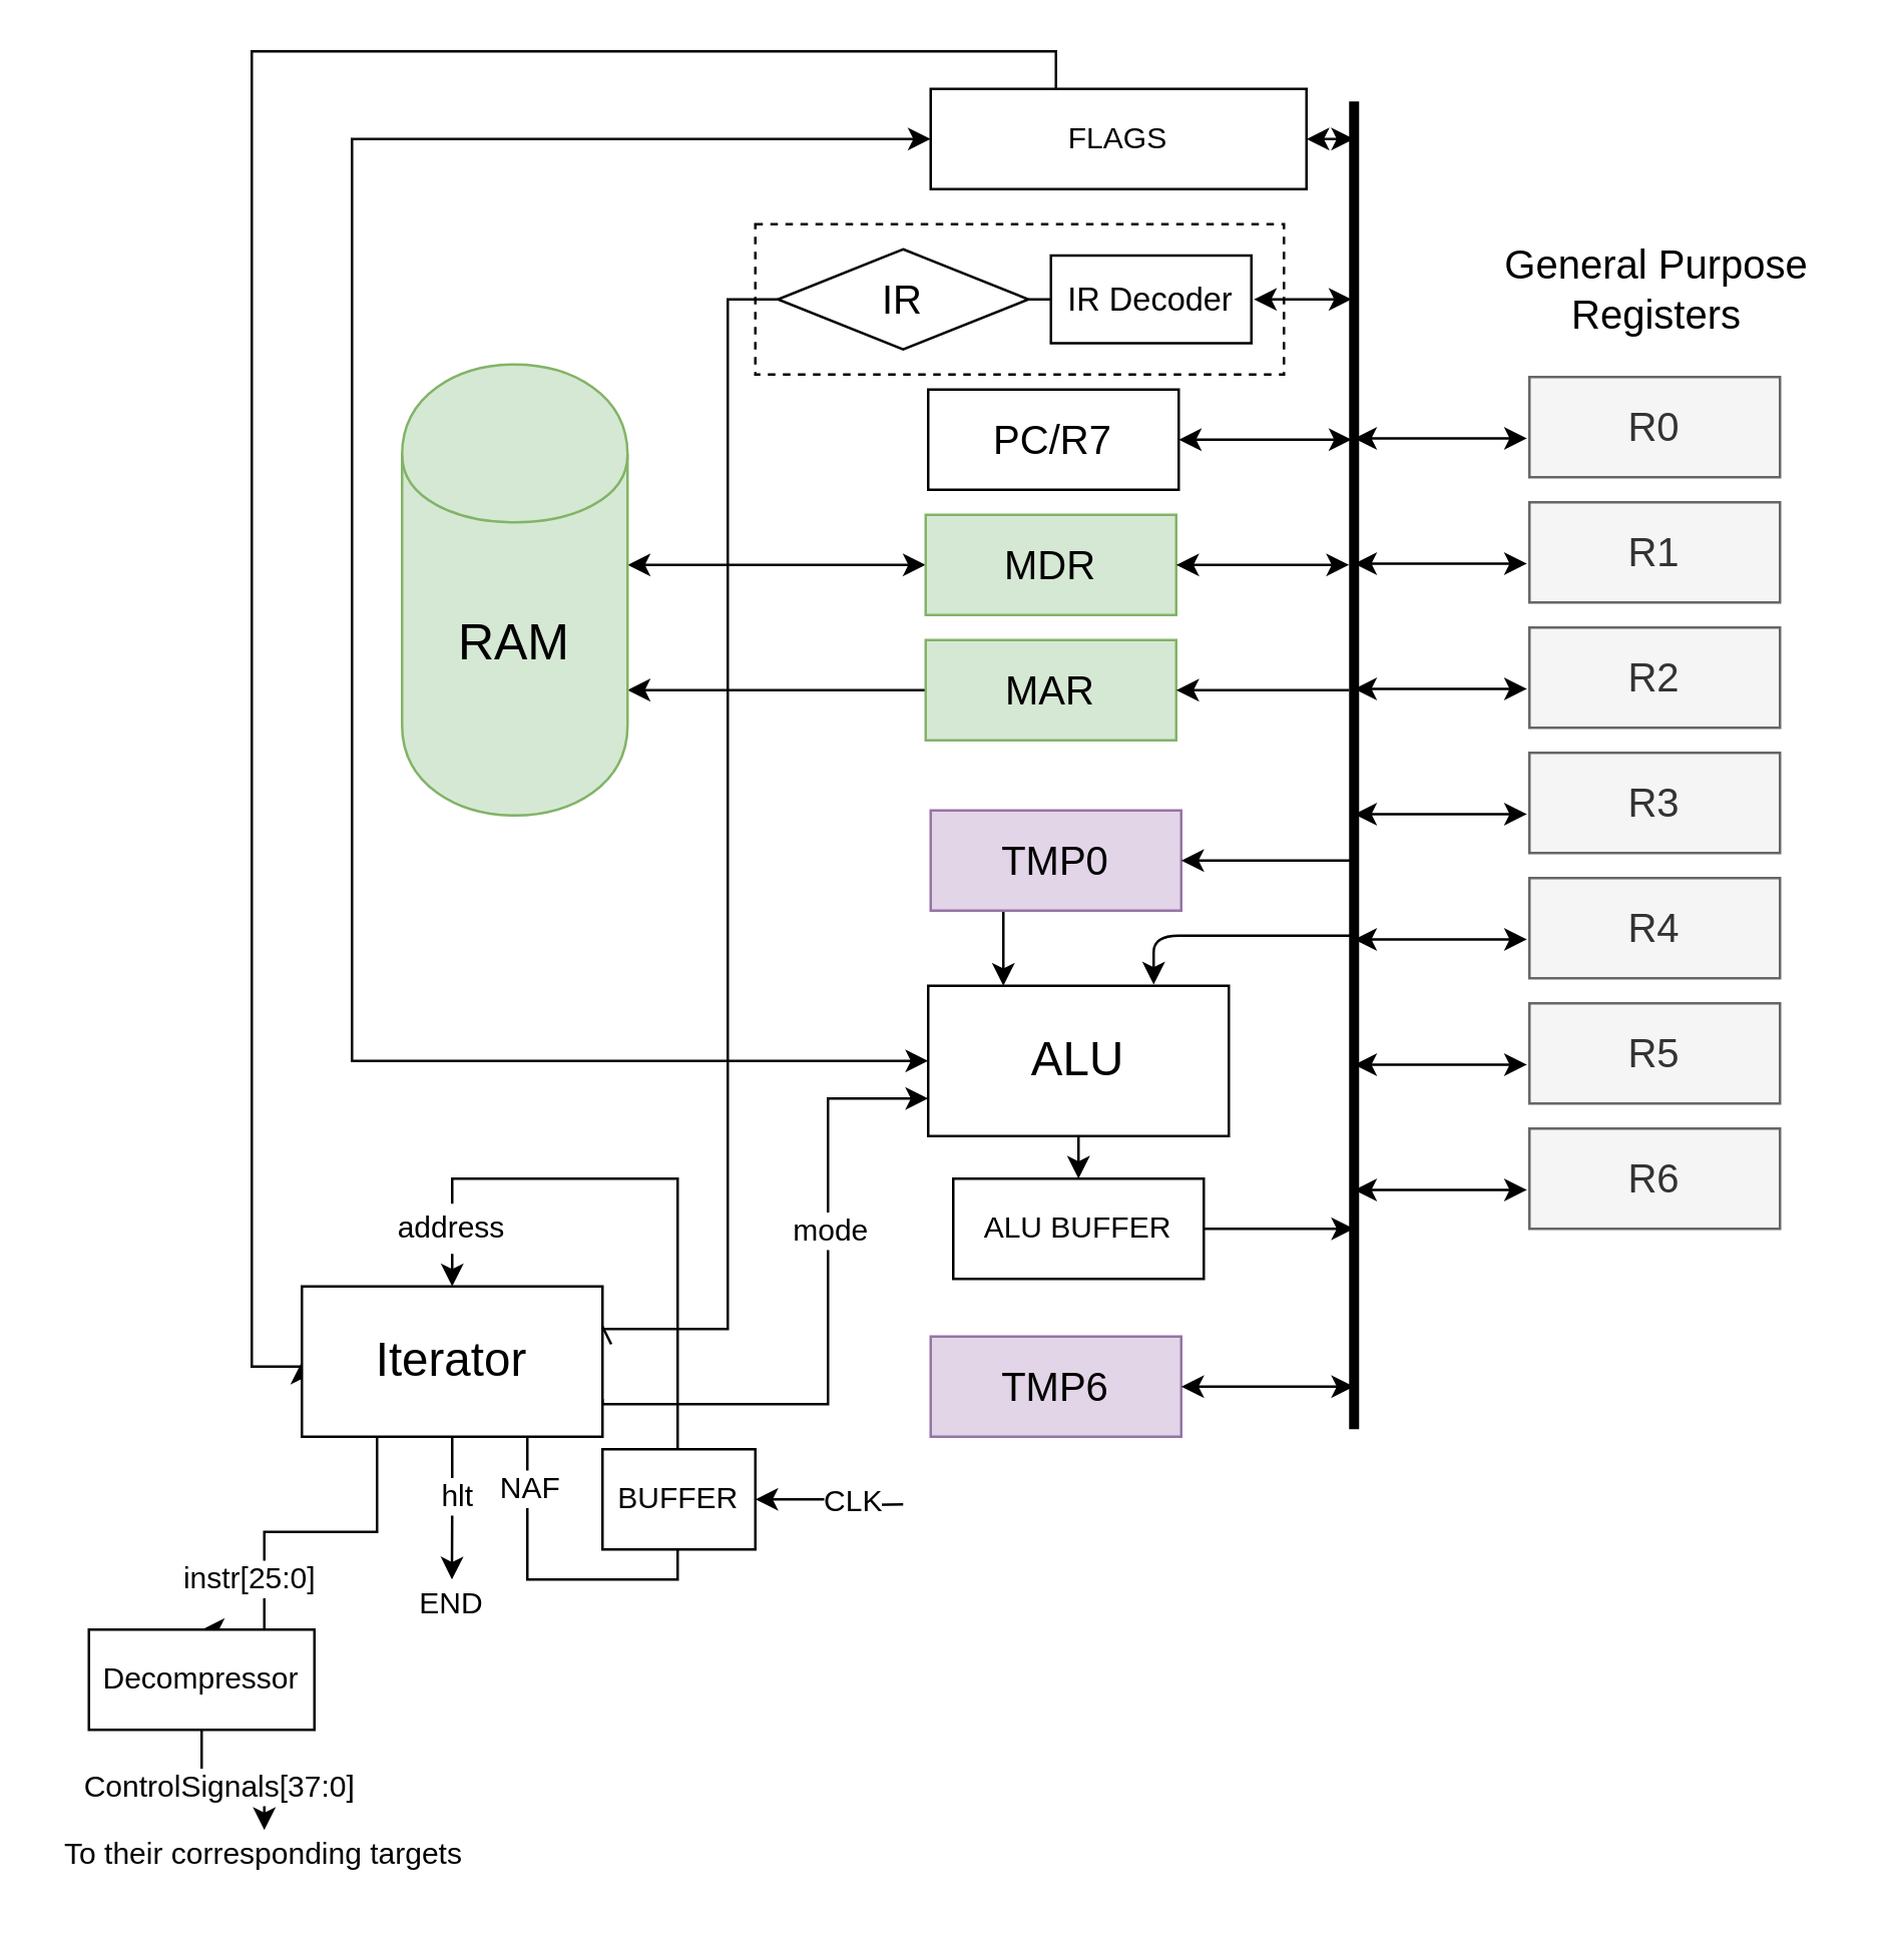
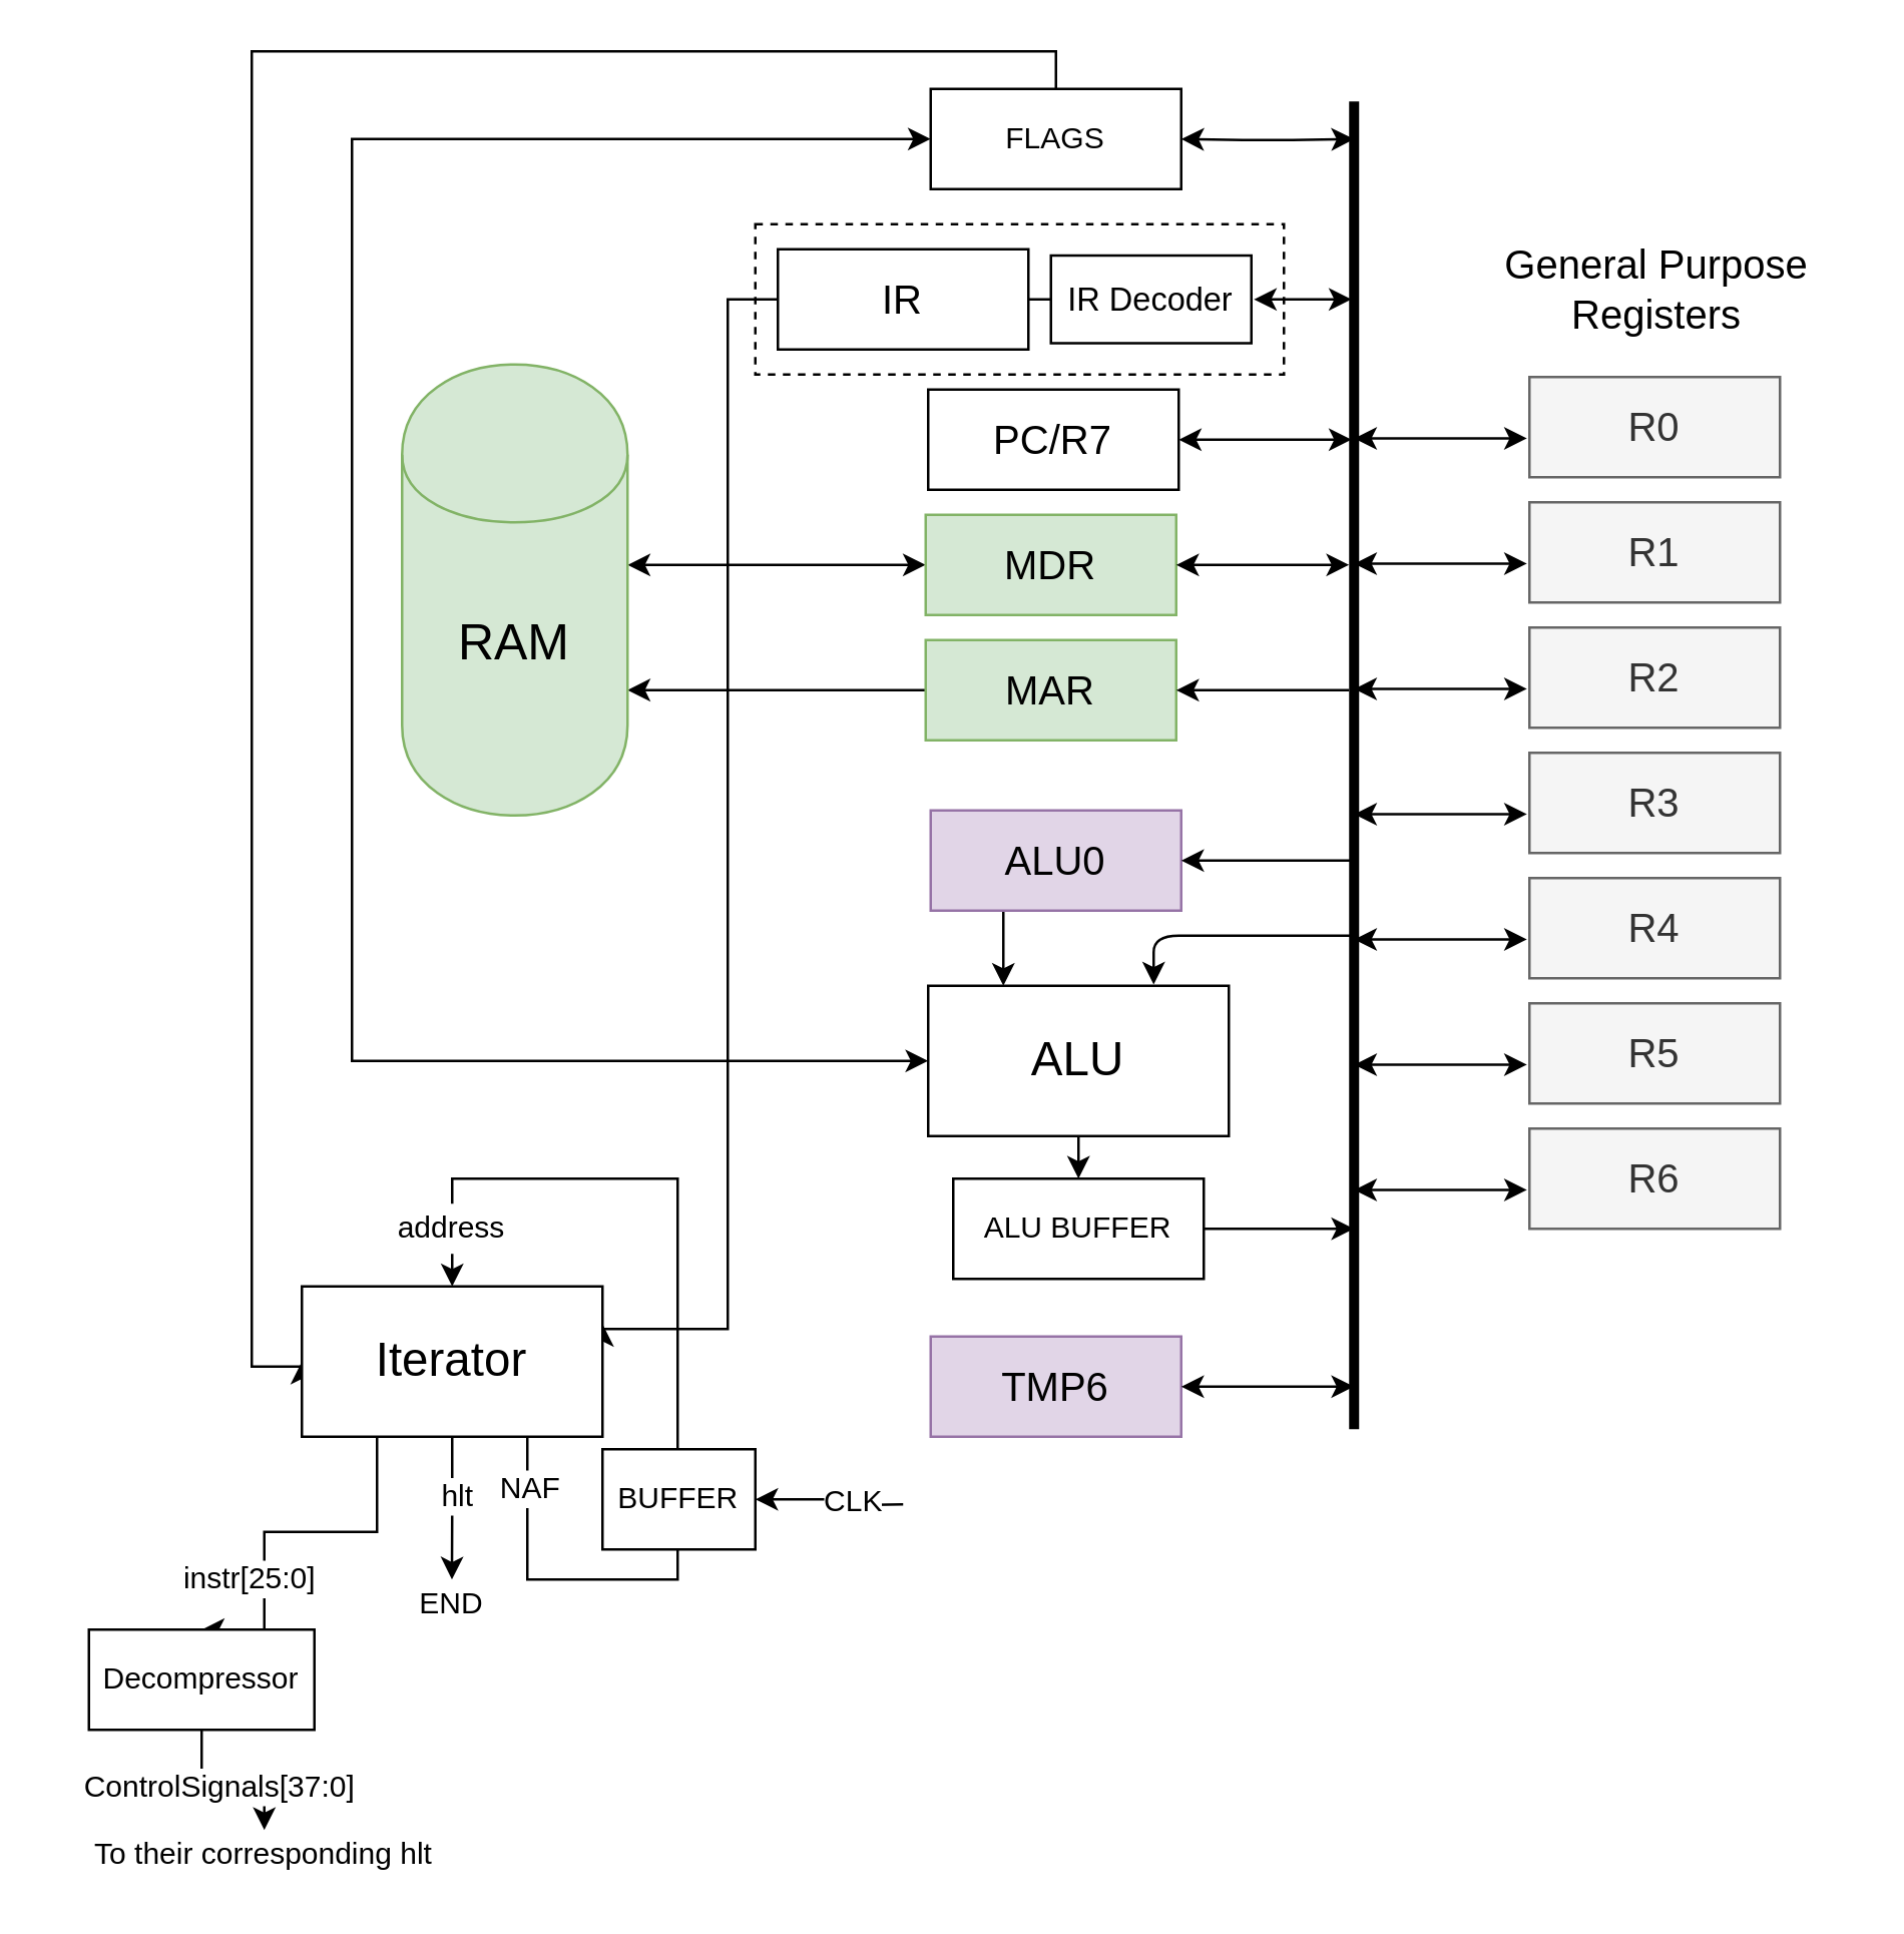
- <mxCell id="44" value="FLAGS" style="rounded=0;whiteSpace=wrap;html=1;" parent="1" vertex="1"><mxGeometry x="371" y="35" width="150" height="40" as="geometry" /></mxCell>
+ <mxCell id="44" value="FLAGS" style="rounded=0;whiteSpace=wrap;html=1;" parent="1" vertex="1"><mxGeometry x="371" y="35" width="100" height="40" as="geometry" /></mxCell>
- <mxCell id="34" style="edgeStyle=orthogonalEdgeStyle;rounded=0;orthogonalLoop=1;jettySize=auto;html=1;entryX=1;entryY=0.25;entryDx=0;entryDy=0;endArrow=open;" parent="1" source="35" target="53" edge="1"><mxGeometry relative="1" as="geometry"><mxPoint x="330" y="543" as="targetPoint" /><Array as="points"><mxPoint x="290" y="119" /><mxPoint x="290" y="530" /><mxPoint x="240" y="530" /></Array></mxGeometry></mxCell>
+ <mxCell id="34" style="edgeStyle=orthogonalEdgeStyle;rounded=0;orthogonalLoop=1;jettySize=auto;html=1;entryX=1;entryY=0.25;entryDx=0;entryDy=0;" parent="1" source="35" target="53" edge="1"><mxGeometry relative="1" as="geometry"><mxPoint x="330" y="543" as="targetPoint" /><Array as="points"><mxPoint x="290" y="119" /><mxPoint x="290" y="530" /><mxPoint x="240" y="530" /></Array></mxGeometry></mxCell>
- <mxCell id="35" value="&lt;font style=&quot;font-size: 16px&quot;&gt;IR&lt;br&gt;&lt;/font&gt;" style="rhombus;whiteSpace=wrap;html=1;" parent="1" vertex="1"><mxGeometry x="310" y="99" width="100" height="40" as="geometry" /></mxCell>
+ <mxCell id="35" value="&lt;font style=&quot;font-size: 16px&quot;&gt;IR&lt;br&gt;&lt;/font&gt;" style="rounded=0;whiteSpace=wrap;html=1;" parent="1" vertex="1"><mxGeometry x="310" y="99" width="100" height="40" as="geometry" /></mxCell>
- <mxCell id="4" value="&lt;font style=&quot;font-size: 16px&quot;&gt;TMP0&lt;/font&gt;" style="rounded=0;whiteSpace=wrap;html=1;fillColor=#e1d5e7;strokeColor=#9673a6;" parent="1" vertex="1"><mxGeometry x="371" y="323" width="100" height="40" as="geometry" /></mxCell>
+ <mxCell id="4" value="&lt;font style=&quot;font-size: 16px&quot;&gt;ALU0&lt;/font&gt;" style="rounded=0;whiteSpace=wrap;html=1;fillColor=#e1d5e7;strokeColor=#9673a6;" parent="1" vertex="1"><mxGeometry x="371" y="323" width="100" height="40" as="geometry" /></mxCell>
- <mxCell id="51" style="edgeStyle=orthogonalEdgeStyle;rounded=0;orthogonalLoop=1;jettySize=auto;html=1;exitX=1;exitY=0.75;exitDx=0;exitDy=0;entryX=0;entryY=0.75;entryDx=0;entryDy=0;" parent="1" source="53" target="6" edge="1"><mxGeometry relative="1" as="geometry"><Array as="points"><mxPoint x="330" y="560" /><mxPoint x="330" y="438" /></Array><mxPoint x="340" y="440" as="targetPoint" /></mxGeometry></mxCell>
- <mxCell id="52" value="mode" style="text;html=1;align=center;verticalAlign=middle;resizable=0;points=[];;labelBackgroundColor=#ffffff;" parent="51" vertex="1" connectable="0"><mxGeometry x="0.51" y="2" relative="1" as="geometry"><mxPoint x="2" y="30" as="offset" /></mxGeometry></mxCell>
- <mxCell id="58" value="To their corresponding targets" style="text;html=1;strokeColor=none;fillColor=none;align=center;verticalAlign=middle;whiteSpace=wrap;rounded=0;glass=0;" parent="1" vertex="1"><mxGeometry x="20" y="730" width="170" height="20" as="geometry" /></mxCell>
+ <mxCell id="58" value="To their corresponding hlt" style="text;html=1;strokeColor=none;fillColor=none;align=center;verticalAlign=middle;whiteSpace=wrap;rounded=0;glass=0;" parent="1" vertex="1"><mxGeometry x="20" y="730" width="170" height="20" as="geometry" /></mxCell>
